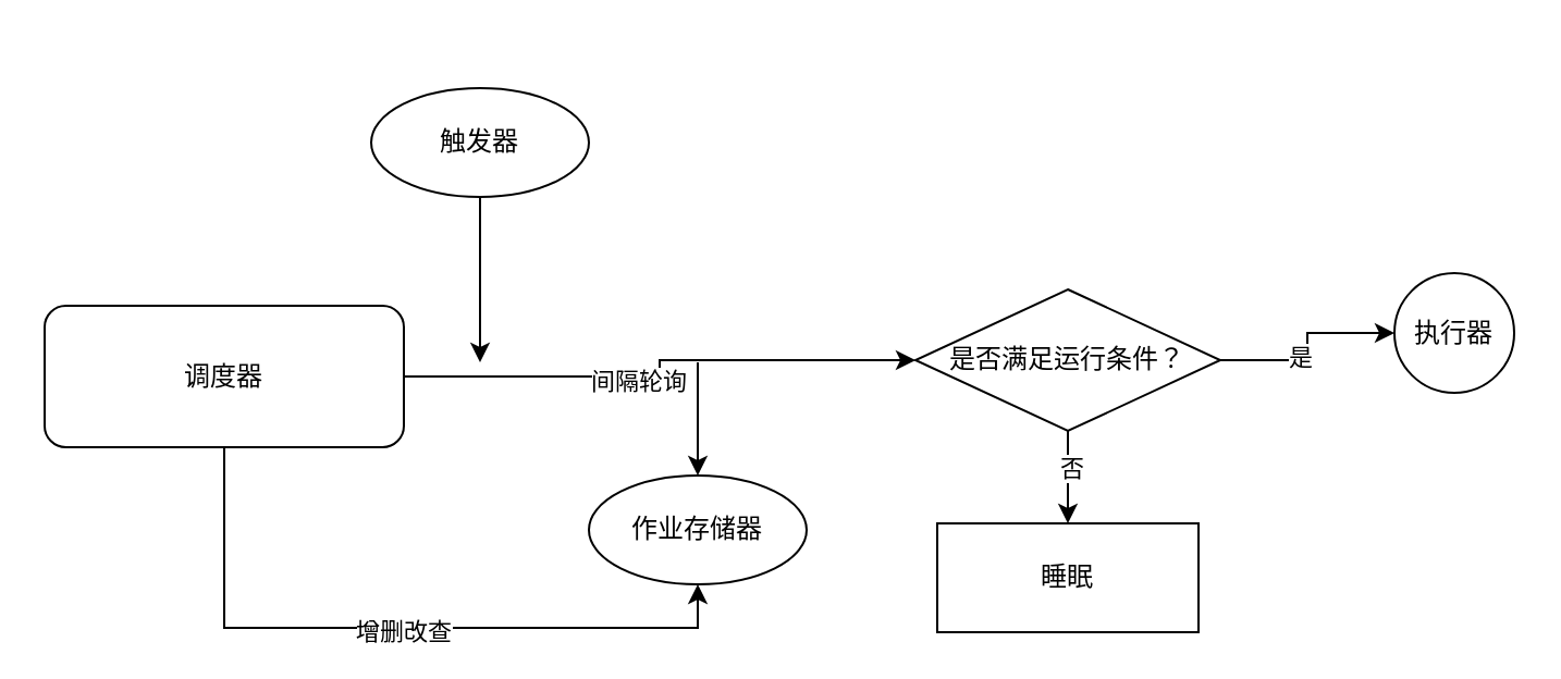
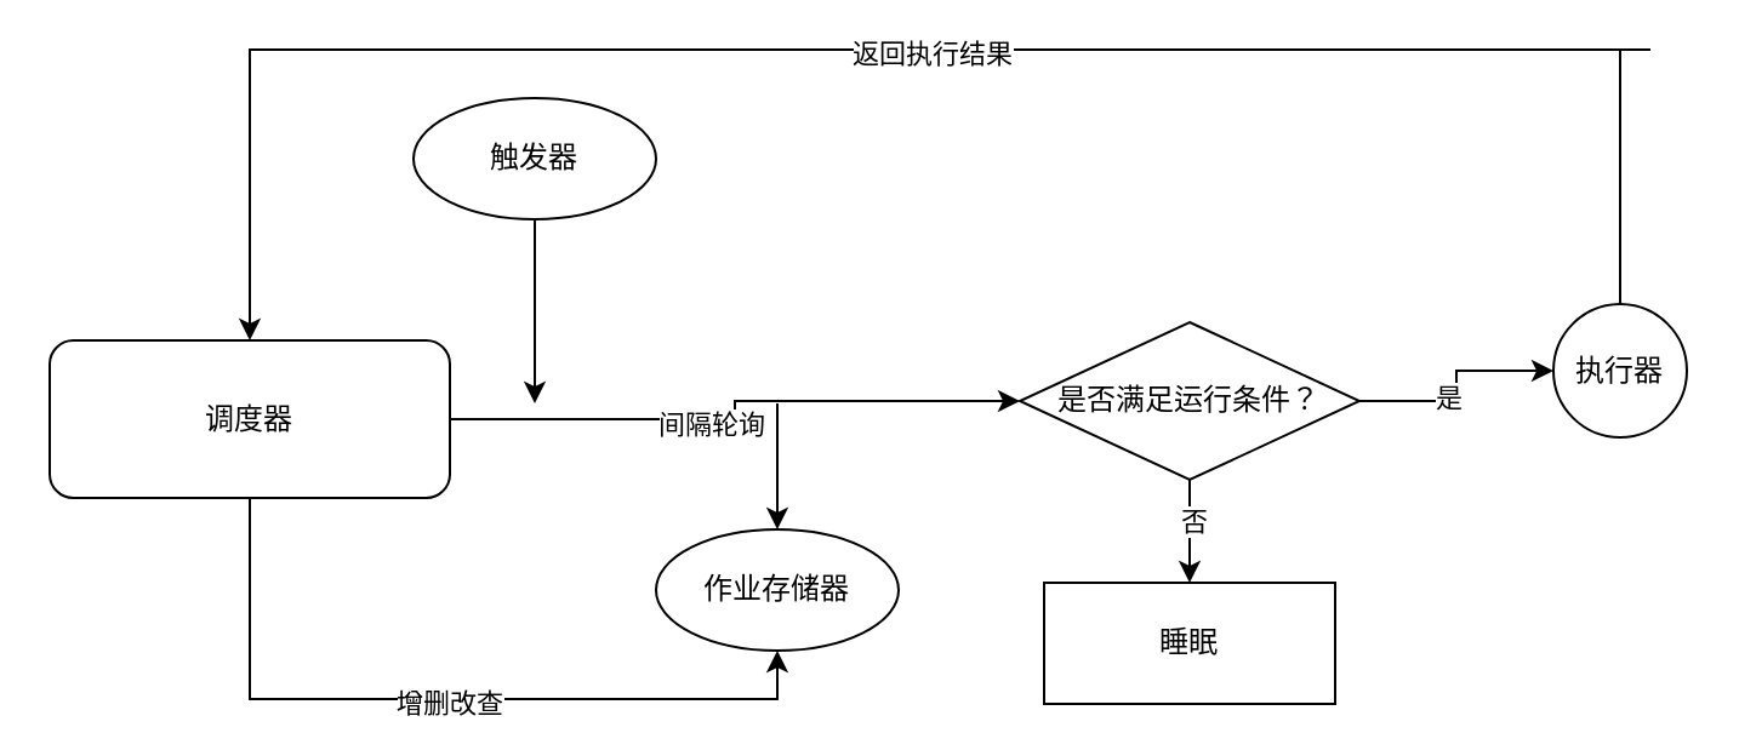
+ <mxCell id="14" style="edgeStyle=orthogonalEdgeStyle;rounded=0;orthogonalLoop=1;jettySize=auto;html=1;exitX=0.5;exitY=0;exitDx=0;exitDy=0;entryX=0.5;entryY=0;entryDx=0;entryDy=0;" edge="1" parent="1" source="16" target="6"><mxGeometry relative="1" as="geometry"><Array as="points"><mxPoint x="680" y="20" /><mxPoint x="80" y="20" /></Array></mxGeometry></mxCell>
+ <mxCell id="15" value="返回执行结果" style="edgeLabel;html=1;align=center;verticalAlign=middle;resizable=0;points=[];" vertex="1" connectable="0" parent="14"><mxGeometry x="0.016" y="1" relative="1" as="geometry"><mxPoint as="offset" /></mxGeometry></mxCell>
